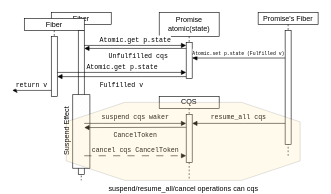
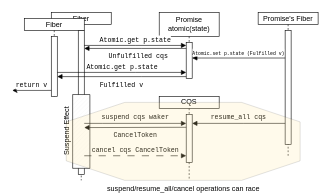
- <mxCell id="24" value="suspend/resume_all/cancel operations can cqs" style="verticalLabelPosition=bottom;verticalAlign=top;html=1;shape=mxgraph.basic.polygon;polyCoords=[[0.25,0],[0.75,0],[1,0.25],[1,0.75],[0.75,1],[0.25,1],[0,0.75],[0,0.25]];polyline=0;fillStyle=solid;fillColor=#FFE599;opacity=20;labelPosition=center;align=center;" parent="1" vertex="1"><mxGeometry x="110" y="170" width="390" height="130" as="geometry" /></mxCell>
+ <mxCell id="24" value="suspend/resume_all/cancel operations can race" style="verticalLabelPosition=bottom;verticalAlign=top;html=1;shape=mxgraph.basic.polygon;polyCoords=[[0.25,0],[0.75,0],[1,0.25],[1,0.75],[0.75,1],[0.25,1],[0,0.75],[0,0.25]];polyline=0;fillStyle=solid;fillColor=#FFE599;opacity=20;labelPosition=center;align=center;" parent="1" vertex="1"><mxGeometry x="110" y="170" width="390" height="130" as="geometry" /></mxCell>
